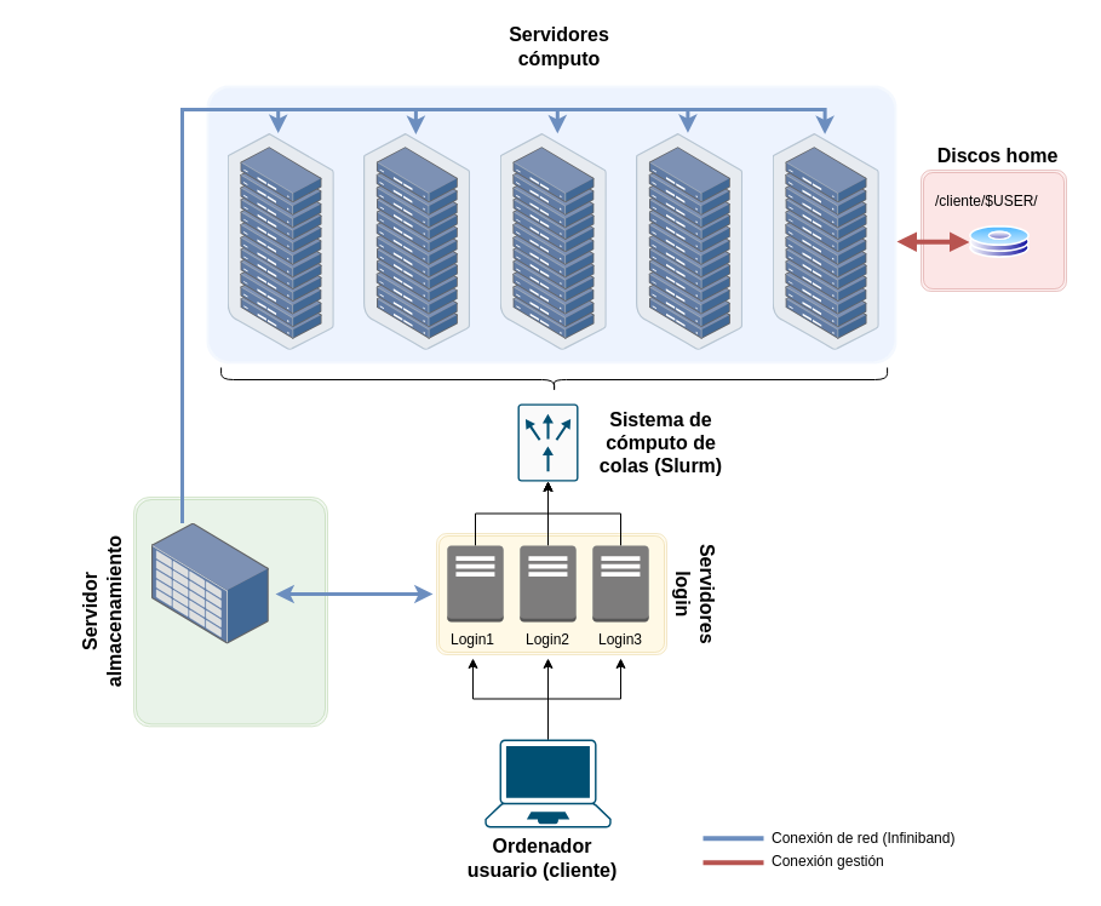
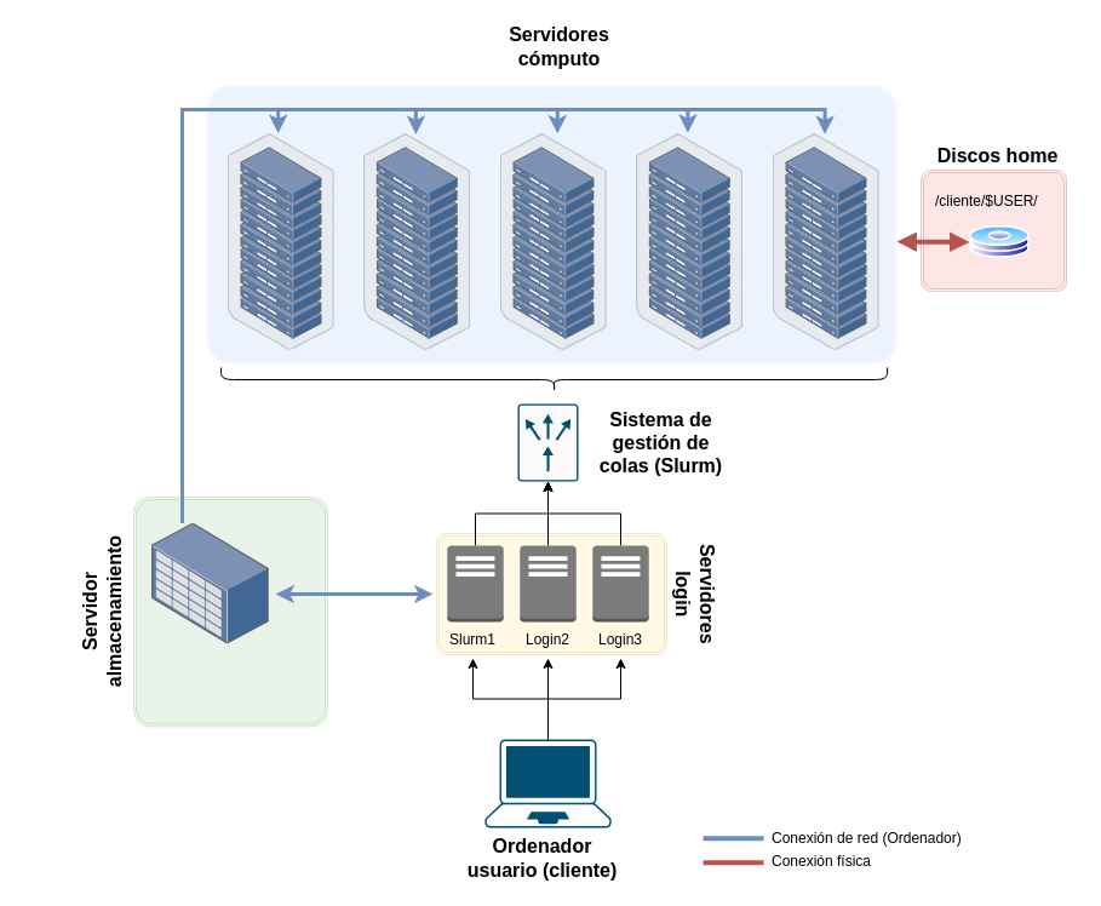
- <mxCell id="28" value="&lt;font style=&quot;font-size: 16px;&quot;&gt;&lt;b&gt;Sistema de cómputo de colas (Slurm)&lt;/b&gt;&lt;/font&gt;" style="text;html=1;strokeColor=none;fillColor=none;align=center;verticalAlign=middle;whiteSpace=wrap;rounded=0;" vertex="1" parent="1"><mxGeometry x="482" y="347.12" width="126.8" height="35.75" as="geometry" /></mxCell>
+ <mxCell id="28" value="&lt;font style=&quot;font-size: 16px;&quot;&gt;&lt;b&gt;Sistema de gestión de colas (Slurm)&lt;/b&gt;&lt;/font&gt;" style="text;html=1;strokeColor=none;fillColor=none;align=center;verticalAlign=middle;whiteSpace=wrap;rounded=0;" vertex="1" parent="1"><mxGeometry x="482" y="347.12" width="126.8" height="35.75" as="geometry" /></mxCell>
- <mxCell id="22" value="Login1" style="text;html=1;strokeColor=none;fillColor=none;align=center;verticalAlign=middle;whiteSpace=wrap;rounded=0;" vertex="1" parent="1"><mxGeometry x="360" y="513" width="60" height="30" as="geometry" /></mxCell>
+ <mxCell id="22" value="Slurm1" style="text;html=1;strokeColor=none;fillColor=none;align=center;verticalAlign=middle;whiteSpace=wrap;rounded=0;" vertex="1" parent="1"><mxGeometry x="360" y="513" width="60" height="30" as="geometry" /></mxCell>
- <mxCell id="44" value="Conexión de red (Infiniband)" style="text;html=1;strokeColor=none;fillColor=none;align=left;verticalAlign=middle;whiteSpace=wrap;rounded=0;" vertex="1" parent="1"><mxGeometry x="635" y="676.75" width="180" height="30" as="geometry" /></mxCell>
+ <mxCell id="44" value="Conexión de red (Ordenador)" style="text;html=1;strokeColor=none;fillColor=none;align=left;verticalAlign=middle;whiteSpace=wrap;rounded=0;" vertex="1" parent="1"><mxGeometry x="635" y="676.75" width="180" height="30" as="geometry" /></mxCell>
- <mxCell id="45" value="Conexión gestión" style="text;html=1;strokeColor=none;fillColor=none;align=left;verticalAlign=middle;whiteSpace=wrap;rounded=0;" vertex="1" parent="1"><mxGeometry x="635" y="695.75" width="180" height="30" as="geometry" /></mxCell>
+ <mxCell id="45" value="Conexión física" style="text;html=1;strokeColor=none;fillColor=none;align=left;verticalAlign=middle;whiteSpace=wrap;rounded=0;" vertex="1" parent="1"><mxGeometry x="635" y="695.75" width="180" height="30" as="geometry" /></mxCell>
